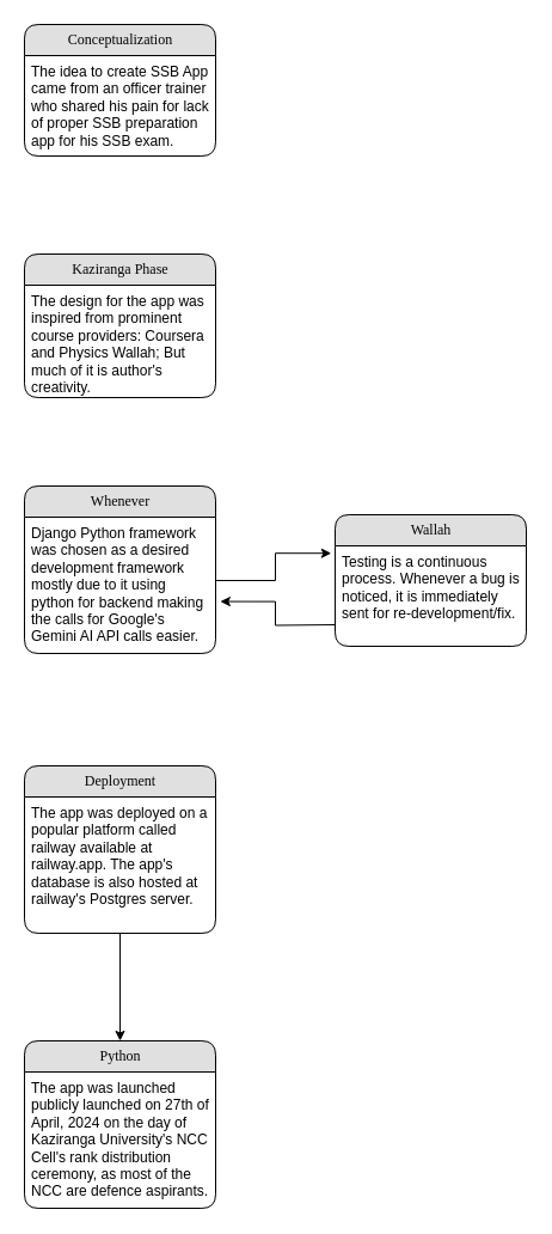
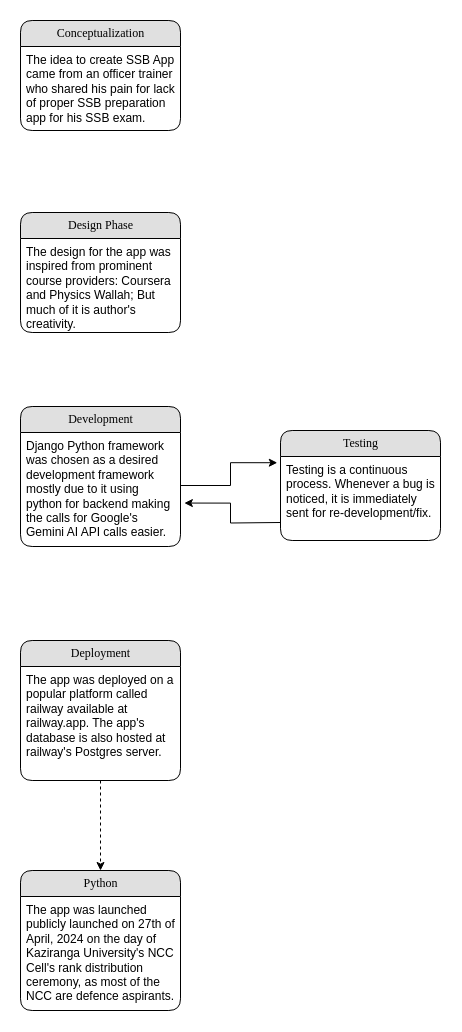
- <mxCell id="4" value="Kaziranga Phase" style="swimlane;html=1;fontStyle=0;childLayout=stackLayout;horizontal=1;startSize=26;fillColor=#e0e0e0;horizontalStack=0;resizeParent=1;resizeLast=0;collapsible=1;marginBottom=0;swimlaneFillColor=#ffffff;align=center;rounded=1;shadow=0;comic=0;labelBackgroundColor=none;strokeWidth=1;fontFamily=Verdana;fontSize=12" parent="1" vertex="1"><mxGeometry x="20" y="212" width="160" height="120" as="geometry" /></mxCell>
+ <mxCell id="4" value="Design Phase" style="swimlane;html=1;fontStyle=0;childLayout=stackLayout;horizontal=1;startSize=26;fillColor=#e0e0e0;horizontalStack=0;resizeParent=1;resizeLast=0;collapsible=1;marginBottom=0;swimlaneFillColor=#ffffff;align=center;rounded=1;shadow=0;comic=0;labelBackgroundColor=none;strokeWidth=1;fontFamily=Verdana;fontSize=12" parent="1" vertex="1"><mxGeometry x="20" y="212" width="160" height="120" as="geometry" /></mxCell>
- <mxCell id="6" value="Whenever" style="swimlane;html=1;fontStyle=0;childLayout=stackLayout;horizontal=1;startSize=26;fillColor=#e0e0e0;horizontalStack=0;resizeParent=1;resizeLast=0;collapsible=1;marginBottom=0;swimlaneFillColor=#ffffff;align=center;rounded=1;shadow=0;comic=0;labelBackgroundColor=none;strokeWidth=1;fontFamily=Verdana;fontSize=12" parent="1" vertex="1"><mxGeometry x="20" y="406" width="160" height="140" as="geometry" /></mxCell>
+ <mxCell id="6" value="Development" style="swimlane;html=1;fontStyle=0;childLayout=stackLayout;horizontal=1;startSize=26;fillColor=#e0e0e0;horizontalStack=0;resizeParent=1;resizeLast=0;collapsible=1;marginBottom=0;swimlaneFillColor=#ffffff;align=center;rounded=1;shadow=0;comic=0;labelBackgroundColor=none;strokeWidth=1;fontFamily=Verdana;fontSize=12" parent="1" vertex="1"><mxGeometry x="20" y="406" width="160" height="140" as="geometry" /></mxCell>
- <mxCell id="8" value="Wallah" style="swimlane;html=1;fontStyle=0;childLayout=stackLayout;horizontal=1;startSize=26;fillColor=#e0e0e0;horizontalStack=0;resizeParent=1;resizeLast=0;collapsible=1;marginBottom=0;swimlaneFillColor=#ffffff;align=center;rounded=1;shadow=0;comic=0;labelBackgroundColor=none;strokeWidth=1;fontFamily=Verdana;fontSize=12" vertex="1" parent="1"><mxGeometry x="280" y="430" width="160" height="110" as="geometry" /></mxCell>
+ <mxCell id="8" value="Testing" style="swimlane;html=1;fontStyle=0;childLayout=stackLayout;horizontal=1;startSize=26;fillColor=#e0e0e0;horizontalStack=0;resizeParent=1;resizeLast=0;collapsible=1;marginBottom=0;swimlaneFillColor=#ffffff;align=center;rounded=1;shadow=0;comic=0;labelBackgroundColor=none;strokeWidth=1;fontFamily=Verdana;fontSize=12" vertex="1" parent="1"><mxGeometry x="280" y="430" width="160" height="110" as="geometry" /></mxCell>
- <mxCell id="10" style="edgeStyle=orthogonalEdgeStyle;rounded=0;orthogonalLoop=1;jettySize=auto;html=1;exitX=0.5;exitY=1;exitDx=0;exitDy=0;entryX=0.5;entryY=0;entryDx=0;entryDy=0;" edge="1" parent="1" source="11" target="13"><mxGeometry relative="1" as="geometry" /></mxCell>
+ <mxCell id="10" style="edgeStyle=orthogonalEdgeStyle;rounded=0;orthogonalLoop=1;jettySize=auto;html=1;exitX=0.5;exitY=1;exitDx=0;exitDy=0;entryX=0.5;entryY=0;entryDx=0;entryDy=0;dashed=1;" edge="1" parent="1" source="11" target="13"><mxGeometry relative="1" as="geometry" /></mxCell>
